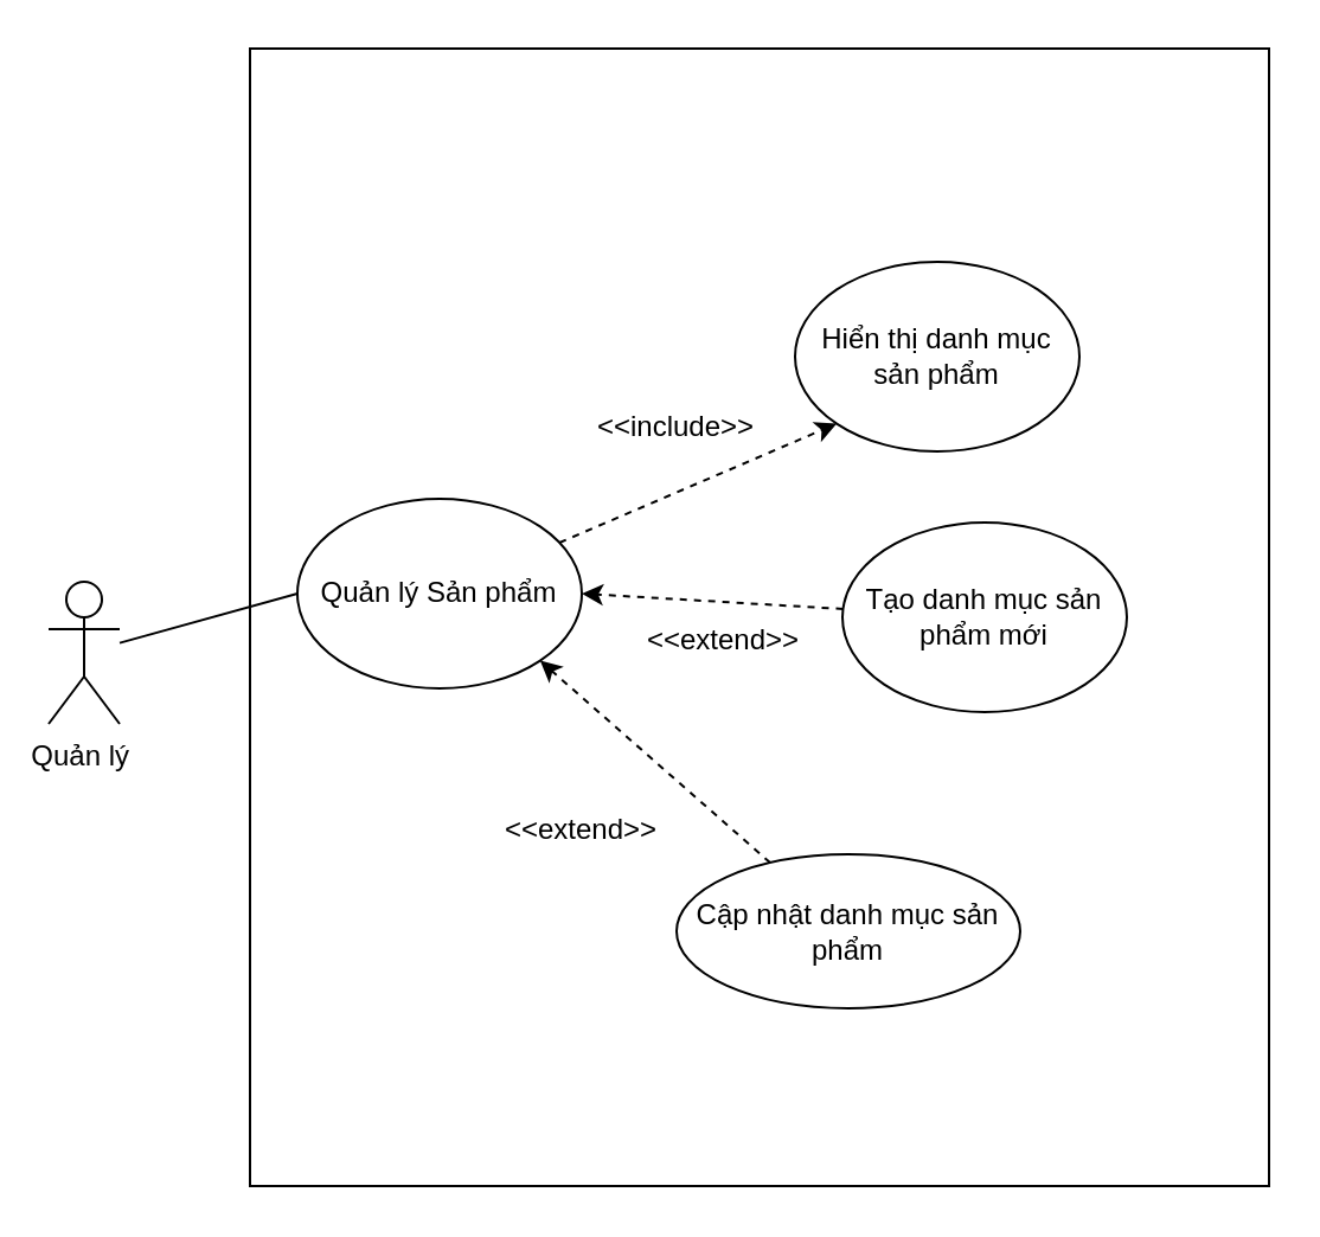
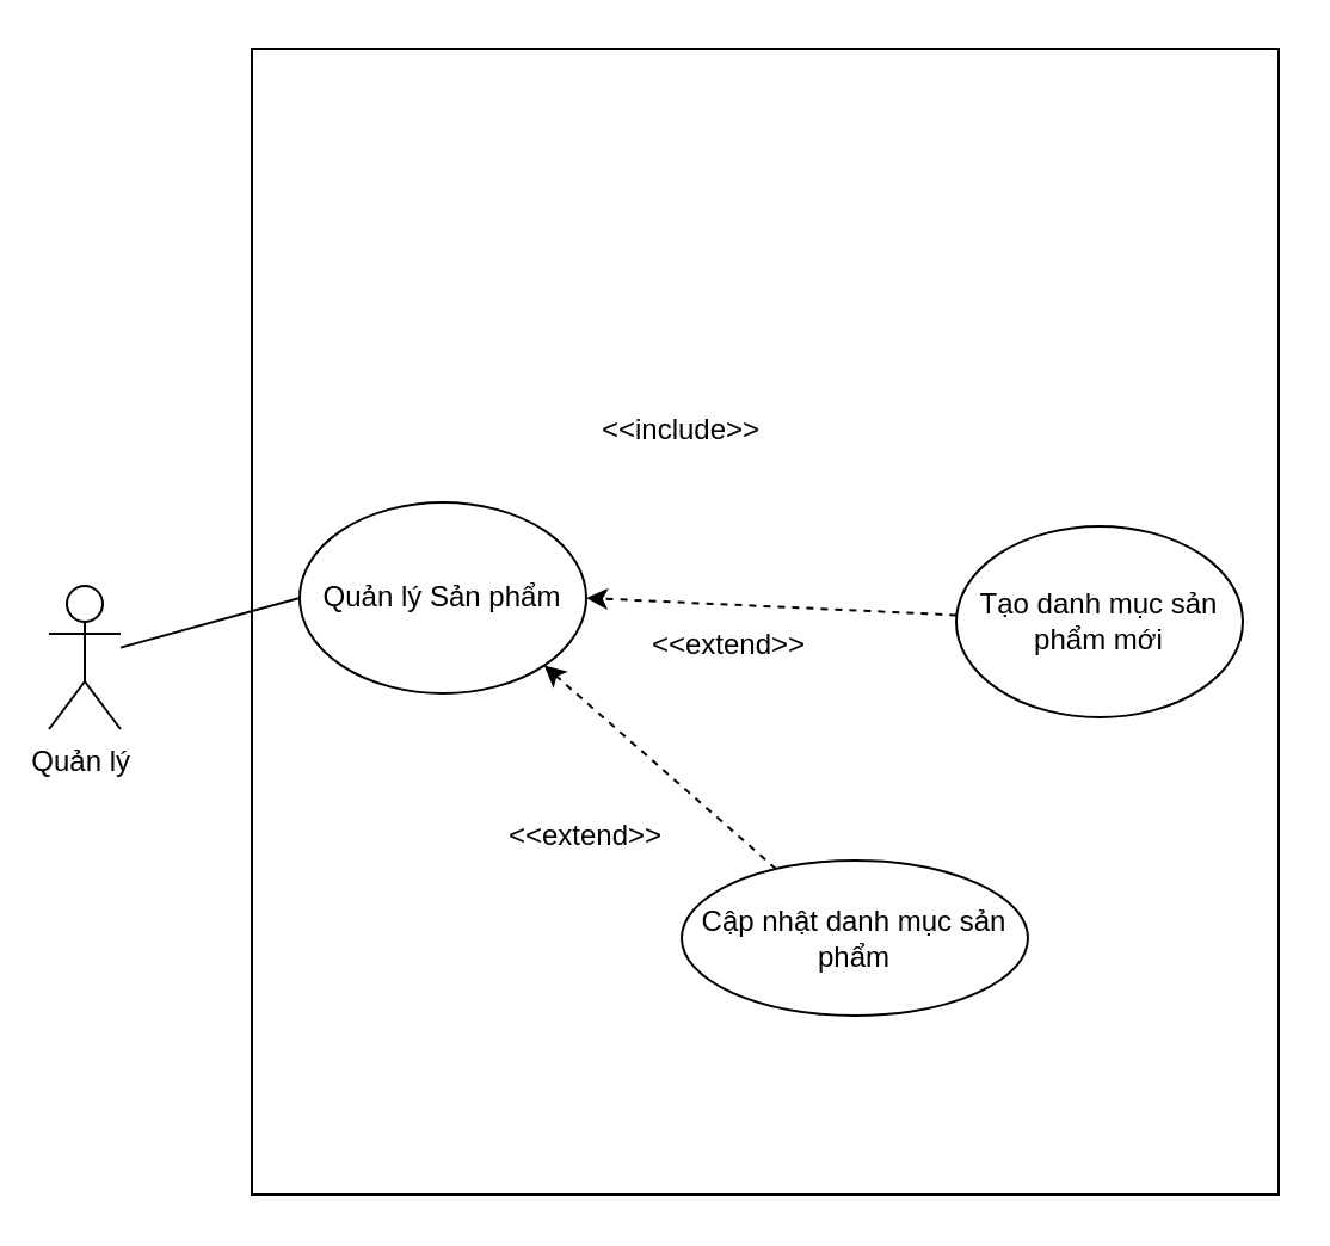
- <mxCell id="5" value="Hiển thị danh mục sản phẩm" style="ellipse;whiteSpace=wrap;html=1;" parent="1" vertex="1"><mxGeometry x="335" y="110" width="120" height="80" as="geometry" /></mxCell>
- <mxCell id="10" style="edgeStyle=none;rounded=0;orthogonalLoop=1;jettySize=auto;html=1;entryX=0;entryY=1;entryDx=0;entryDy=0;dashed=1;" edge="1" parent="1" source="11" target="5"><mxGeometry relative="1" as="geometry" /></mxCell>
- <mxCell id="7" value="Tạo danh mục sản phẩm mới" style="ellipse;whiteSpace=wrap;html=1;" parent="1" vertex="1"><mxGeometry x="355" y="220" width="120" height="80" as="geometry" /></mxCell>
+ <mxCell id="7" value="Tạo danh mục sản phẩm mới" style="ellipse;whiteSpace=wrap;html=1;" parent="1" vertex="1"><mxGeometry x="400" y="220" width="120" height="80" as="geometry" /></mxCell>
